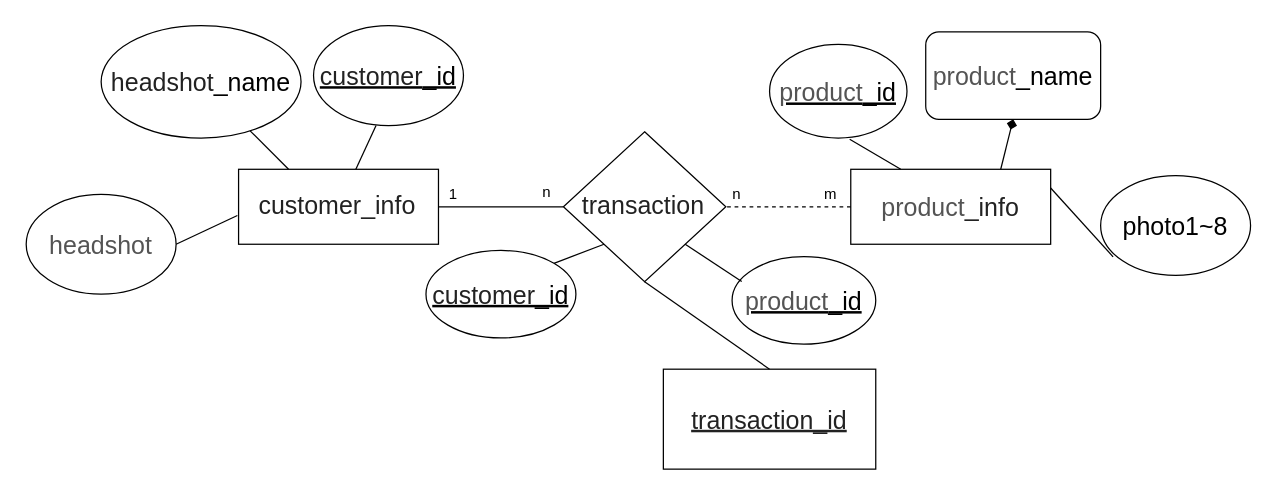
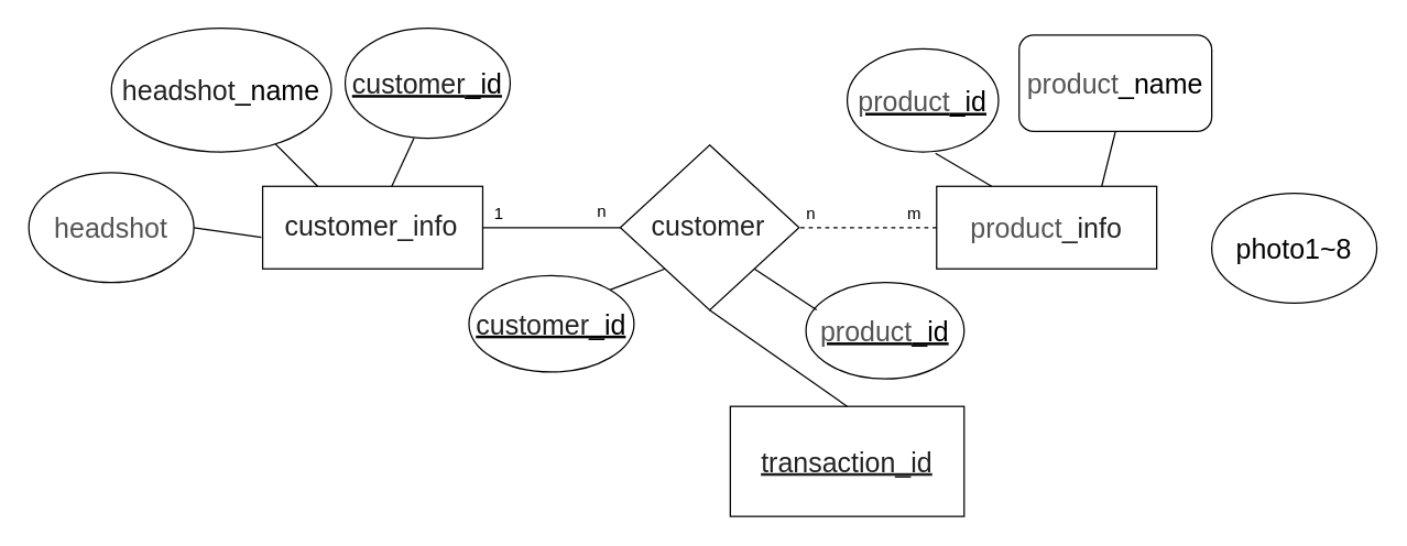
- <mxCell id="10" value="" style="endArrow=diamond;html=1;entryX=0.5;entryY=1;entryDx=0;entryDy=0;exitX=0.75;exitY=0;exitDx=0;exitDy=0;" parent="1" source="3" target="7" edge="1"><mxGeometry width="50" height="50" relative="1" as="geometry"><mxPoint x="850" y="160" as="sourcePoint" /><mxPoint x="923" y="110.04" as="targetPoint" /></mxGeometry></mxCell>
+ <mxCell id="10" value="" style="endArrow=none;html=1;entryX=0.5;entryY=1;entryDx=0;entryDy=0;exitX=0.75;exitY=0;exitDx=0;exitDy=0;" parent="1" source="3" target="7" edge="1"><mxGeometry width="50" height="50" relative="1" as="geometry"><mxPoint x="850" y="160" as="sourcePoint" /><mxPoint x="923" y="110.04" as="targetPoint" /></mxGeometry></mxCell>
- <mxCell id="8" value="&lt;pre class=&quot;tw-data-text tw-ta tw-text-large&quot; id=&quot;tw-target-text&quot; style=&quot;line-height: 44px ; margin-top: 0px ; margin-bottom: 0px ; border: none ; padding: 0px 0.14em 0px 0px ; position: relative ; resize: none ; font-family: inherit ; overflow: hidden ; width: 283px ; white-space: pre-wrap ; overflow-wrap: break-word ; color: rgb(34 , 34 , 34)&quot;&gt;&lt;span tabindex=&quot;0&quot; lang=&quot;en&quot;&gt;&lt;font style=&quot;font-size: 20px&quot;&gt;transaction&lt;/font&gt;&lt;/span&gt;&lt;/pre&gt;" style="rhombus;whiteSpace=wrap;html=1;" parent="1" vertex="1"><mxGeometry x="450" y="105" width="130" height="120" as="geometry" /></mxCell>
+ <mxCell id="8" value="&lt;pre class=&quot;tw-data-text tw-ta tw-text-large&quot; id=&quot;tw-target-text&quot; style=&quot;line-height: 44px ; margin-top: 0px ; margin-bottom: 0px ; border: none ; padding: 0px 0.14em 0px 0px ; position: relative ; resize: none ; font-family: inherit ; overflow: hidden ; width: 283px ; white-space: pre-wrap ; overflow-wrap: break-word ; color: rgb(34 , 34 , 34)&quot;&gt;&lt;span tabindex=&quot;0&quot; lang=&quot;en&quot;&gt;&lt;font style=&quot;font-size: 20px&quot;&gt;customer&lt;/font&gt;&lt;/span&gt;&lt;/pre&gt;" style="rhombus;whiteSpace=wrap;html=1;" parent="1" vertex="1"><mxGeometry x="450" y="105" width="130" height="120" as="geometry" /></mxCell>
- <mxCell id="9" value="" style="endArrow=none;html=1;entryX=0.083;entryY=0.813;entryDx=0;entryDy=0;entryPerimeter=0;exitX=1;exitY=0.25;exitDx=0;exitDy=0;" parent="1" source="3" target="6" edge="1"><mxGeometry width="50" height="50" relative="1" as="geometry"><mxPoint x="850" y="160" as="sourcePoint" /><mxPoint x="900" y="110" as="targetPoint" /></mxGeometry></mxCell>
- <mxCell id="5" value="&lt;font&gt;&lt;span style=&quot;color: rgb(84 , 84 , 84) ; font-family: &amp;#34;arial&amp;#34; , sans-serif ; text-align: left ; background-color: rgb(255 , 255 , 255)&quot;&gt;&lt;font style=&quot;font-size: 20px&quot;&gt;headshot&lt;/font&gt;&lt;/span&gt;&lt;br&gt;&lt;/font&gt;" style="ellipse;whiteSpace=wrap;html=1;align=center;" parent="1" vertex="1"><mxGeometry x="20" y="155" width="120" height="80" as="geometry" /></mxCell>
+ <mxCell id="5" value="&lt;font&gt;&lt;span style=&quot;color: rgb(84 , 84 , 84) ; font-family: &amp;#34;arial&amp;#34; , sans-serif ; text-align: left ; background-color: rgb(255 , 255 , 255)&quot;&gt;&lt;font style=&quot;font-size: 20px&quot;&gt;headshot&lt;/font&gt;&lt;/span&gt;&lt;br&gt;&lt;/font&gt;" style="ellipse;whiteSpace=wrap;html=1;align=center;" parent="1" vertex="1"><mxGeometry x="20" y="125" width="120" height="80" as="geometry" /></mxCell>
